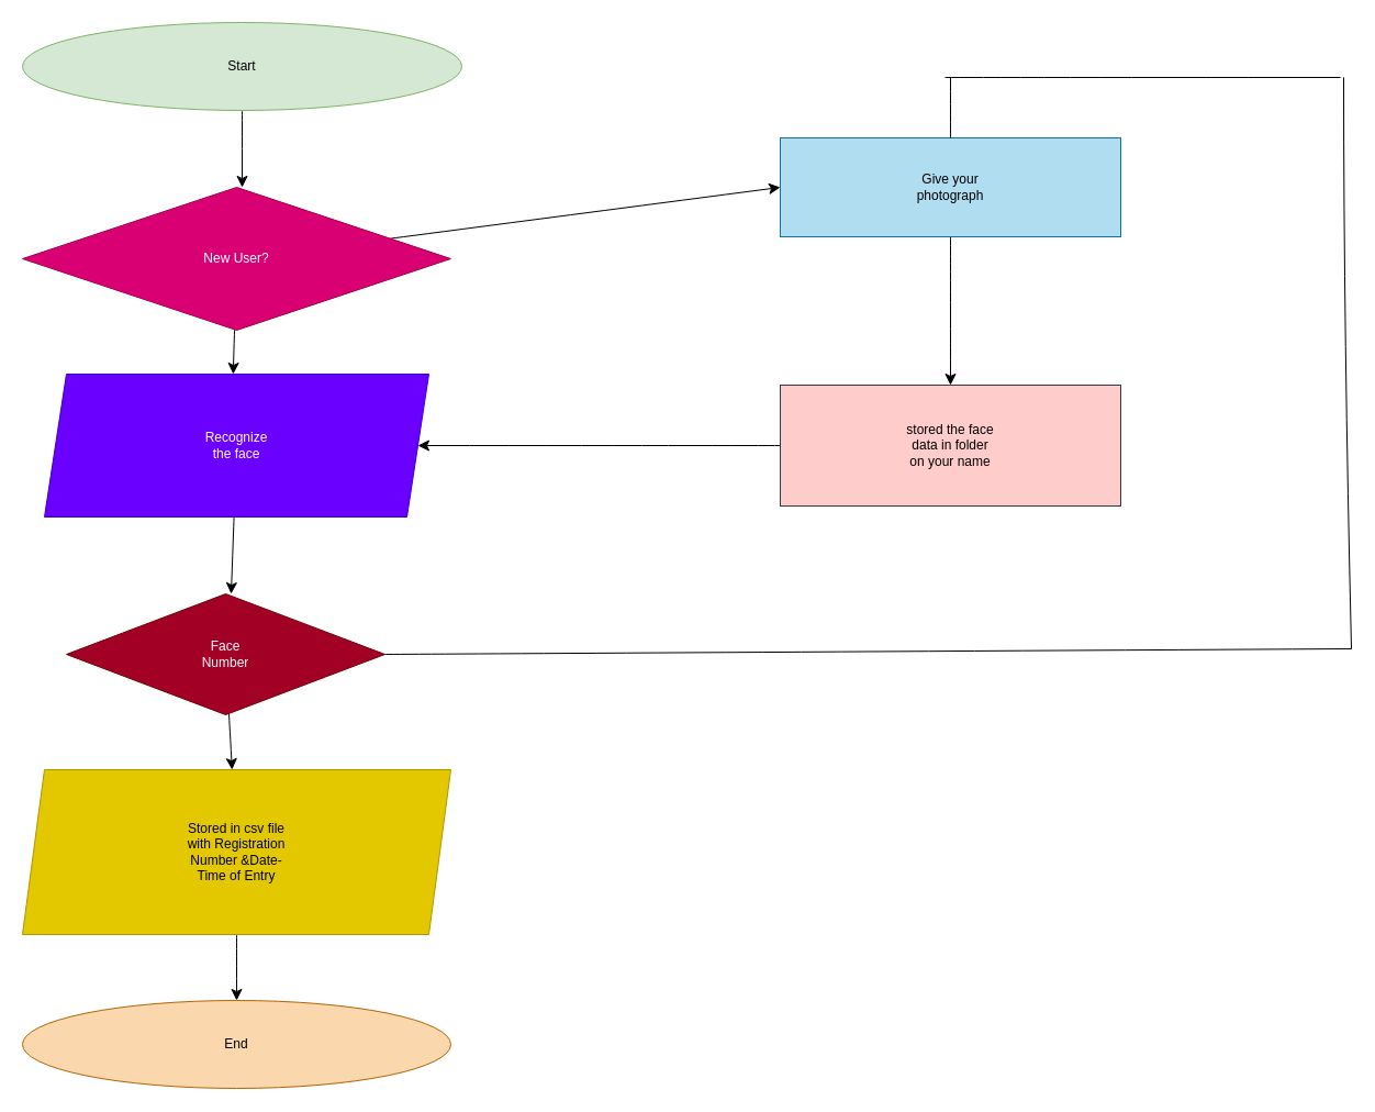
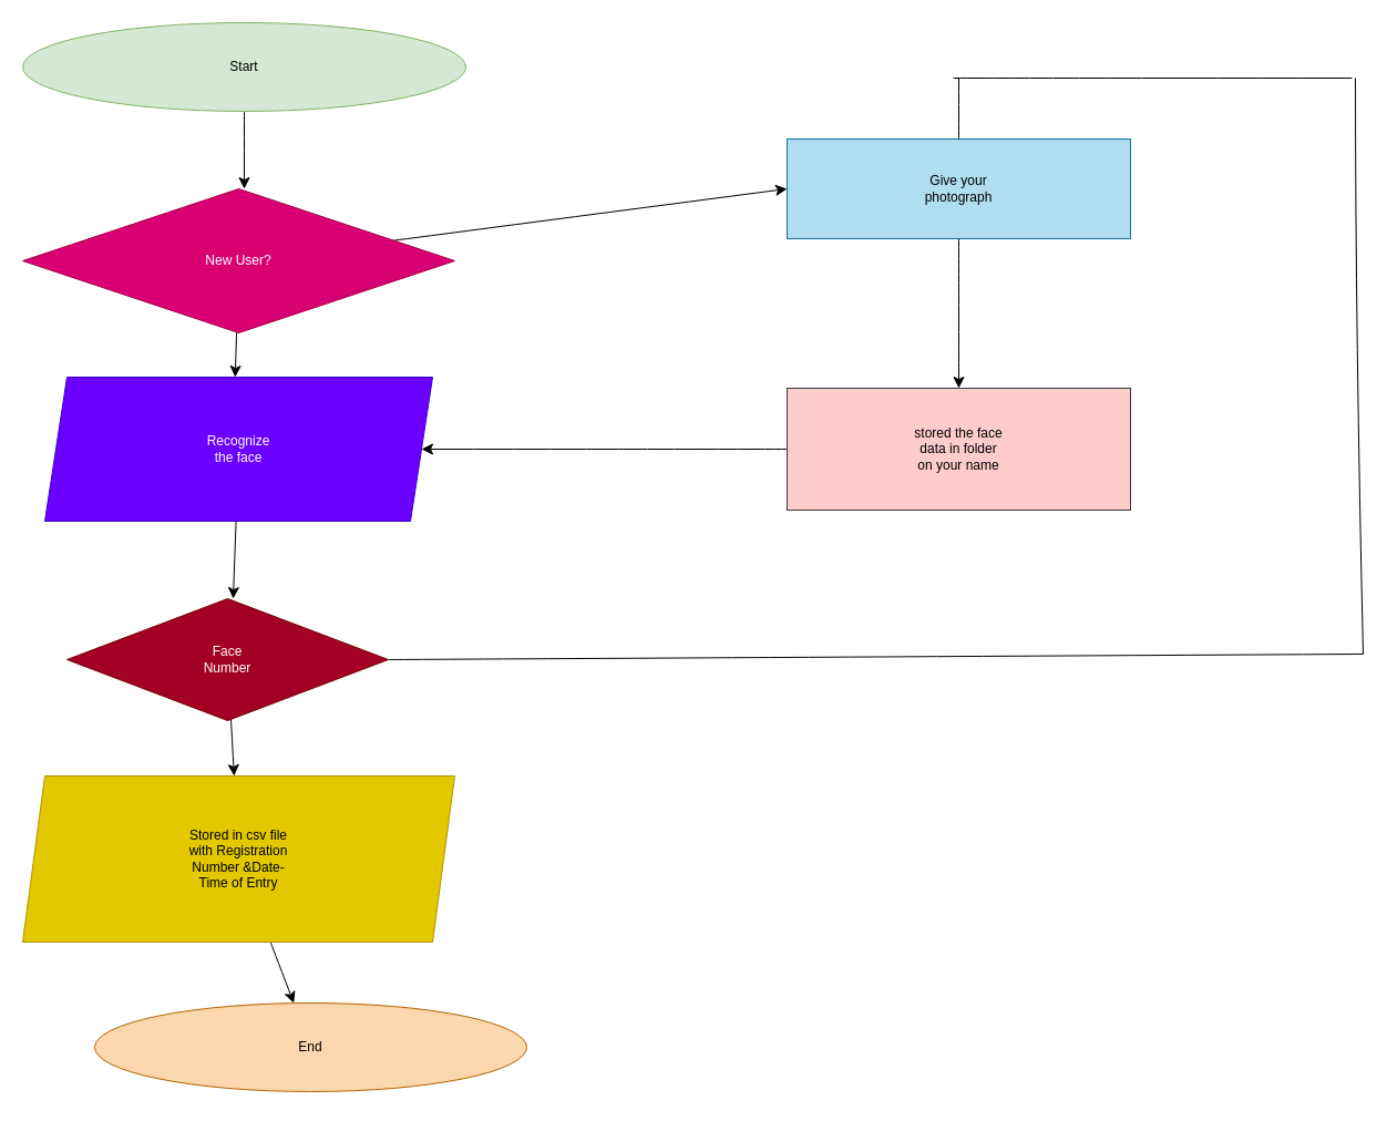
- <mxCell id="13" value="End" style="ellipse;whiteSpace=wrap;html=1;fillColor=#fad7ac;strokeColor=#b46504;" vertex="1" parent="1"><mxGeometry x="20" y="910" width="390" height="80" as="geometry" /></mxCell>
+ <mxCell id="13" value="End" style="ellipse;whiteSpace=wrap;html=1;fillColor=#fad7ac;strokeColor=#b46504;" vertex="1" parent="1"><mxGeometry x="85" y="905" width="390" height="80" as="geometry" /></mxCell>
